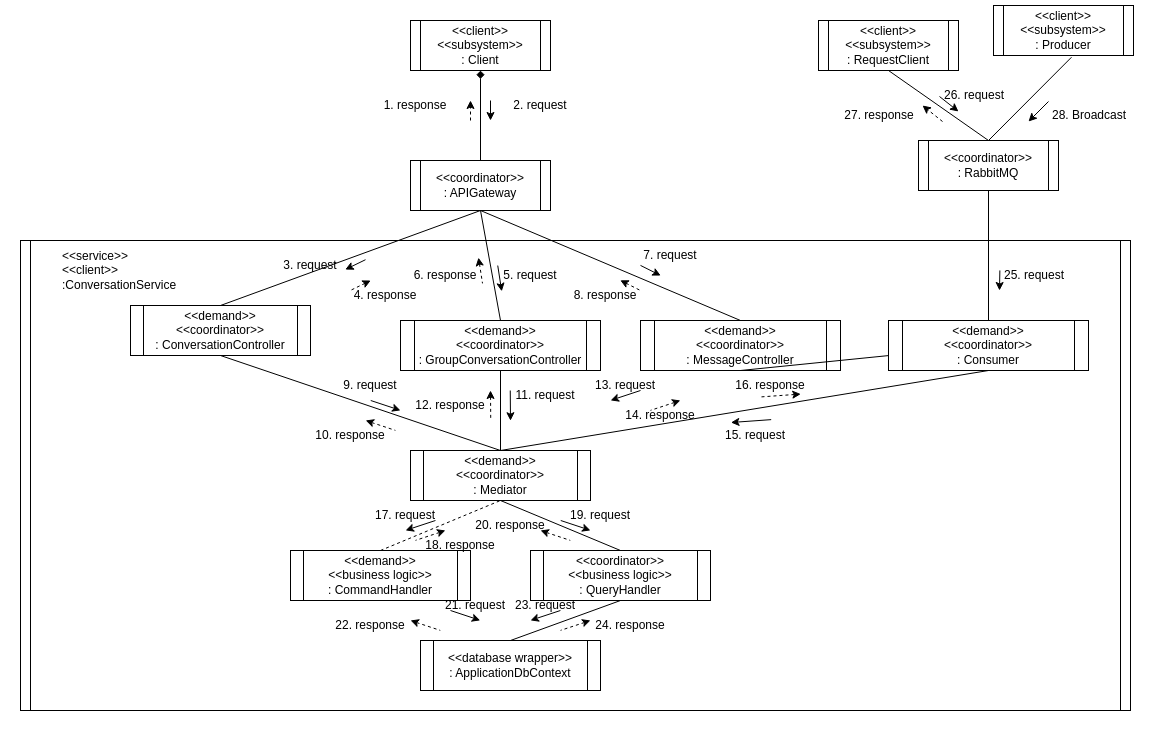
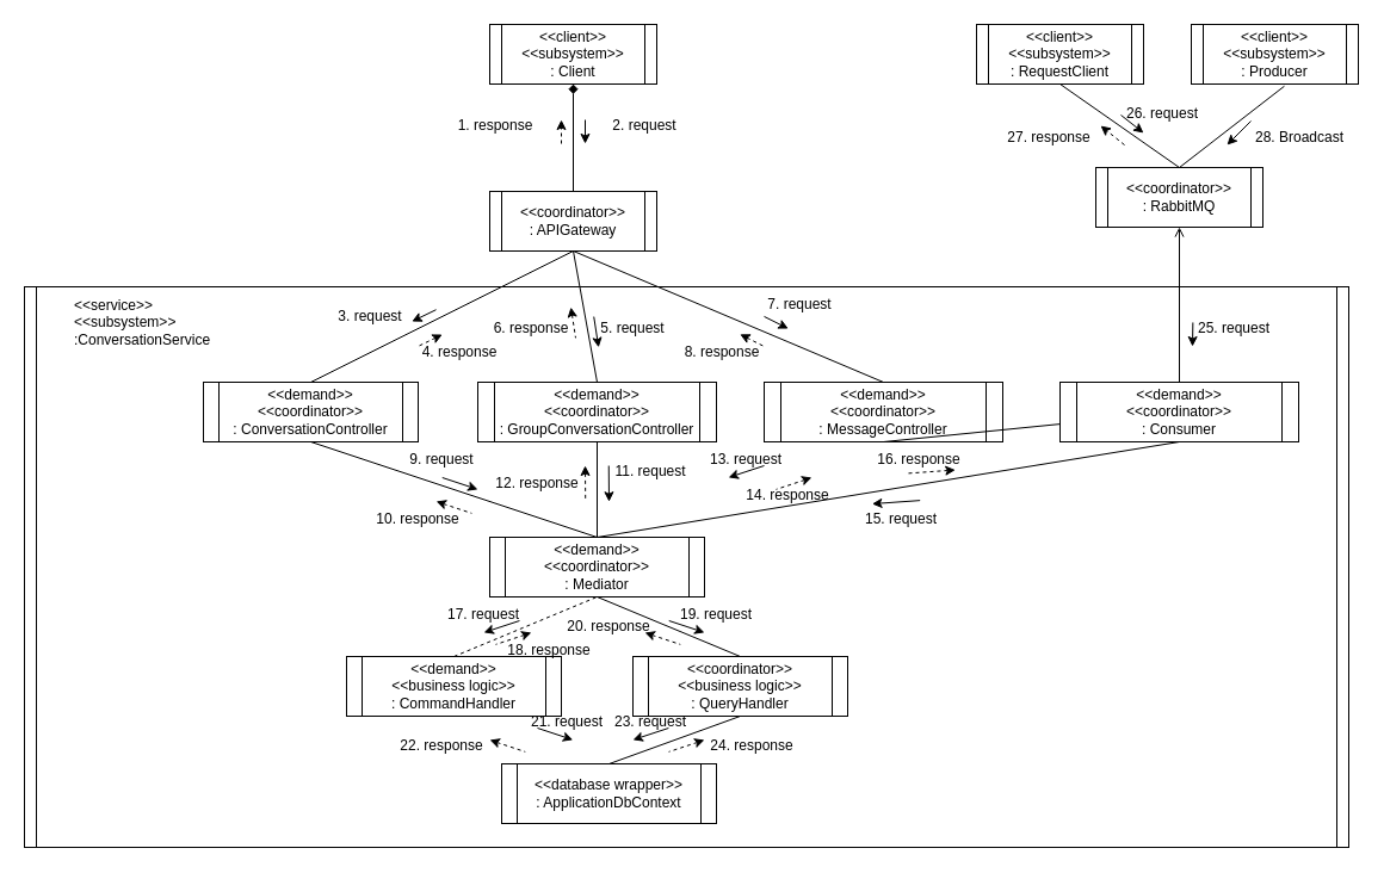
- <mxCell id="38" value="&amp;lt;&amp;lt;client&amp;gt;&amp;gt;&lt;br&gt;&amp;lt;&amp;lt;subsystem&amp;gt;&amp;gt;&lt;br style=&quot;border-color: var(--border-color);&quot;&gt;: Producer" style="shape=process;whiteSpace=wrap;html=1;backgroundOutline=1;size=0.071;" parent="1" vertex="1"><mxGeometry x="993" y="5" width="140" height="50" as="geometry" /></mxCell>
+ <mxCell id="38" value="&amp;lt;&amp;lt;client&amp;gt;&amp;gt;&lt;br&gt;&amp;lt;&amp;lt;subsystem&amp;gt;&amp;gt;&lt;br style=&quot;border-color: var(--border-color);&quot;&gt;: Producer" style="shape=process;whiteSpace=wrap;html=1;backgroundOutline=1;size=0.071;" parent="1" vertex="1"><mxGeometry x="998" width="140" height="50" as="geometry" y="20" /></mxCell>
- <mxCell id="44" value="" style="endArrow=none;html=1;entryX=0.5;entryY=1;entryDx=0;entryDy=0;exitX=0.5;exitY=0;exitDx=0;exitDy=0;" parent="1" source="43" target="39" edge="1"><mxGeometry width="50" height="50" relative="1" as="geometry"><mxPoint x="948" y="260" as="sourcePoint" /><mxPoint x="848" y="190" as="targetPoint" /></mxGeometry></mxCell>
+ <mxCell id="44" value="" style="endArrow=open;html=1;entryX=0.5;entryY=1;entryDx=0;entryDy=0;exitX=0.5;exitY=0;exitDx=0;exitDy=0;" parent="1" source="43" target="39" edge="1"><mxGeometry width="50" height="50" relative="1" as="geometry"><mxPoint x="948" y="260" as="sourcePoint" /><mxPoint x="848" y="190" as="targetPoint" /></mxGeometry></mxCell>
- <mxCell id="3" value="&amp;lt;&amp;lt;service&amp;gt;&amp;gt;&lt;br&gt;&amp;lt;&amp;lt;client&amp;gt;&amp;gt;&lt;br&gt;:ConversationService" style="text;html=1;strokeColor=none;fillColor=none;align=left;verticalAlign=middle;whiteSpace=wrap;rounded=0;" parent="1" vertex="1"><mxGeometry x="60" y="250" width="160" height="40" as="geometry" /></mxCell>
+ <mxCell id="3" value="&amp;lt;&amp;lt;service&amp;gt;&amp;gt;&lt;br&gt;&amp;lt;&amp;lt;subsystem&amp;gt;&amp;gt;&lt;br&gt;:ConversationService" style="text;html=1;strokeColor=none;fillColor=none;align=left;verticalAlign=middle;whiteSpace=wrap;rounded=0;" parent="1" vertex="1"><mxGeometry x="60" y="250" width="160" height="40" as="geometry" /></mxCell>
- <mxCell id="6" value="&amp;lt;&amp;lt;demand&amp;gt;&amp;gt;&lt;br&gt;&amp;lt;&amp;lt;coordinator&amp;gt;&amp;gt;&lt;br style=&quot;border-color: var(--border-color);&quot;&gt;: ConversationController" style="shape=process;whiteSpace=wrap;html=1;backgroundOutline=1;size=0.071;" parent="1" vertex="1"><mxGeometry x="130" y="305" width="180" height="50" as="geometry" /></mxCell>
+ <mxCell id="6" value="&amp;lt;&amp;lt;demand&amp;gt;&amp;gt;&lt;br&gt;&amp;lt;&amp;lt;coordinator&amp;gt;&amp;gt;&lt;br style=&quot;border-color: var(--border-color);&quot;&gt;: ConversationController" style="shape=process;whiteSpace=wrap;html=1;backgroundOutline=1;size=0.071;" parent="1" vertex="1"><mxGeometry x="170" y="320" width="180" height="50" as="geometry" /></mxCell>
